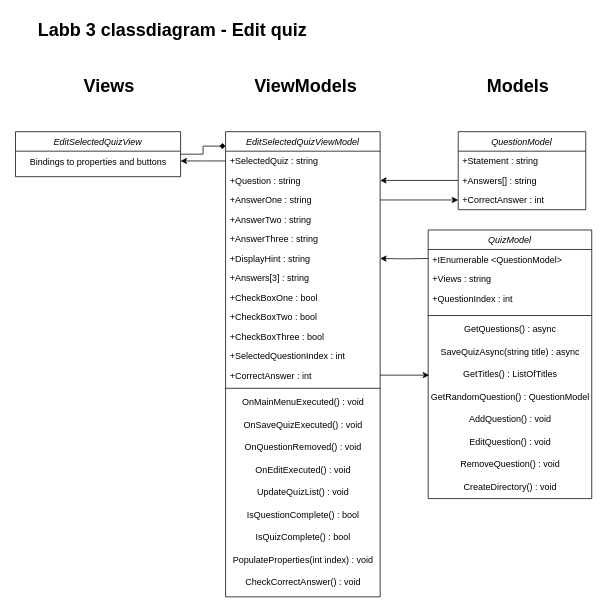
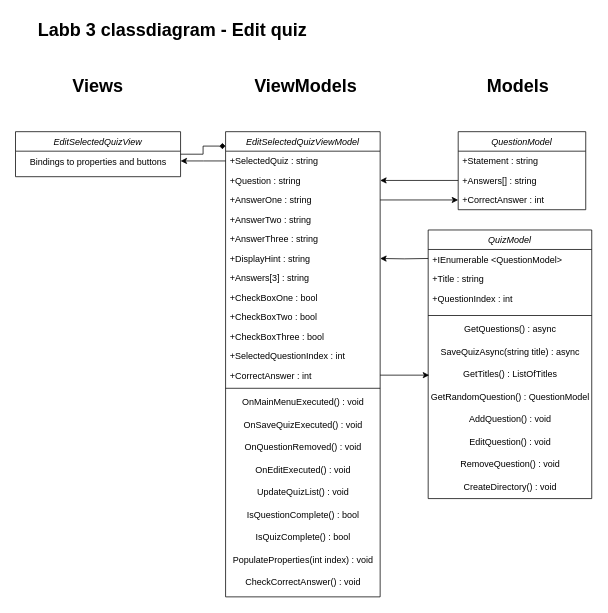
- <mxCell id="7" value="&lt;h1&gt;Views&lt;/h1&gt;" style="text;html=1;strokeColor=none;fillColor=none;spacing=5;spacingTop=-20;whiteSpace=wrap;overflow=hidden;rounded=0;align=center;" parent="1" vertex="1"><mxGeometry x="95" y="95" width="100" height="40" as="geometry" /></mxCell>
+ <mxCell id="7" value="&lt;h1&gt;Views&lt;/h1&gt;" style="text;html=1;strokeColor=none;fillColor=none;spacing=5;spacingTop=-20;whiteSpace=wrap;overflow=hidden;rounded=0;align=center;" parent="1" vertex="1"><mxGeometry x="80" y="95" width="100" height="40" as="geometry" /></mxCell>
- <mxCell id="43" value="+Views : string" style="text;align=left;verticalAlign=top;spacingLeft=4;spacingRight=4;overflow=hidden;rotatable=0;points=[[0,0.5],[1,0.5]];portConstraint=eastwest;rounded=0;shadow=0;html=0;" parent="41" vertex="1"><mxGeometry y="52" width="218" height="26" as="geometry" /></mxCell>
+ <mxCell id="43" value="+Title : string" style="text;align=left;verticalAlign=top;spacingLeft=4;spacingRight=4;overflow=hidden;rotatable=0;points=[[0,0.5],[1,0.5]];portConstraint=eastwest;rounded=0;shadow=0;html=0;" parent="41" vertex="1"><mxGeometry y="52" width="218" height="26" as="geometry" /></mxCell>
